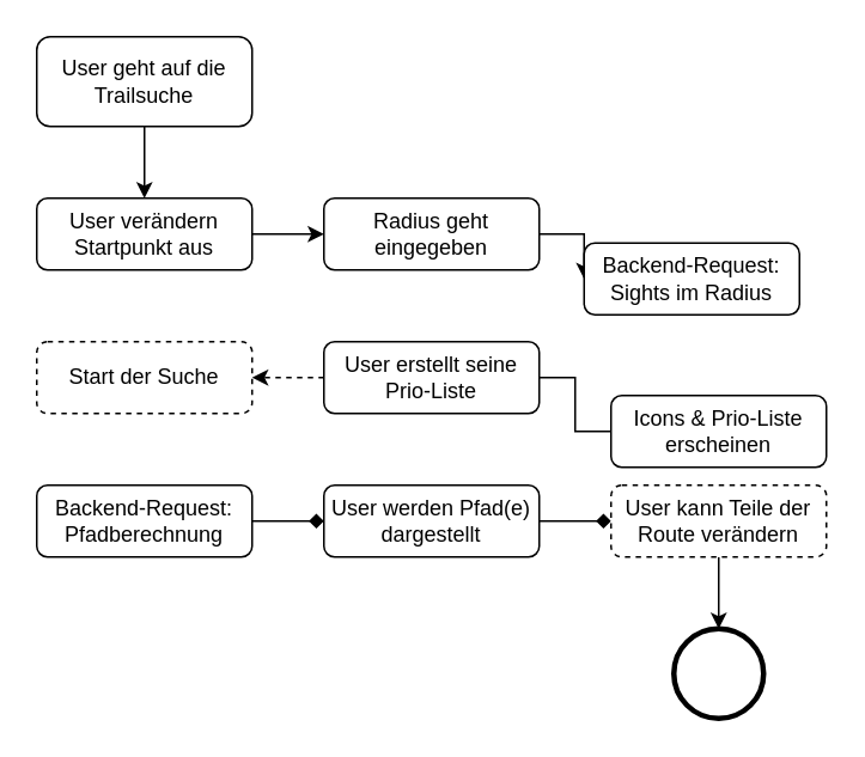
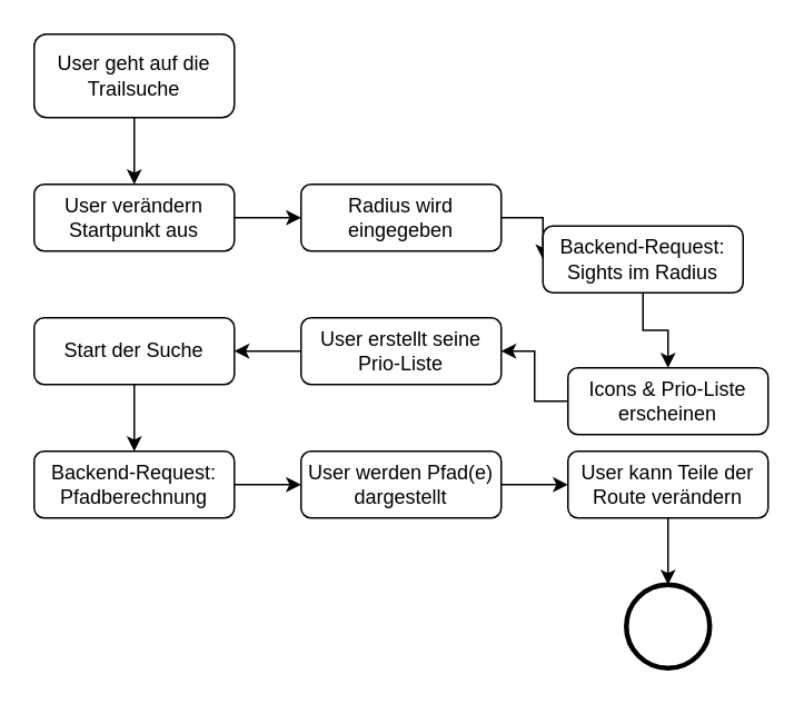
- <mxCell id="7" value="Radius geht eingegeben" style="rounded=1;whiteSpace=wrap;html=1;" vertex="1" parent="1"><mxGeometry x="180" y="110" width="120" height="40" as="geometry" /></mxCell>
+ <mxCell id="7" value="Radius wird eingegeben" style="rounded=1;whiteSpace=wrap;html=1;" vertex="1" parent="1"><mxGeometry x="180" y="110" width="120" height="40" as="geometry" /></mxCell>
+ <mxCell id="8" style="edgeStyle=orthogonalEdgeStyle;rounded=0;orthogonalLoop=1;jettySize=auto;html=1;exitX=0.5;exitY=1;exitDx=0;exitDy=0;entryX=0.5;entryY=0;entryDx=0;entryDy=0;" edge="1" parent="1" source="9" target="11"><mxGeometry relative="1" as="geometry" /></mxCell>
- <mxCell id="15" value="Start der Suche" style="rounded=1;whiteSpace=wrap;html=1;dashed=1;" vertex="1" parent="1"><mxGeometry x="20" y="190" width="120" height="40" as="geometry" /></mxCell>
+ <mxCell id="15" value="Start der Suche" style="rounded=1;whiteSpace=wrap;html=1;" vertex="1" parent="1"><mxGeometry x="20" y="190" width="120" height="40" as="geometry" /></mxCell>
- <mxCell id="12" style="edgeStyle=orthogonalEdgeStyle;rounded=0;orthogonalLoop=1;jettySize=auto;html=1;exitX=0;exitY=0.5;exitDx=0;exitDy=0;entryX=1;entryY=0.5;entryDx=0;entryDy=0;dashed=1;" edge="1" parent="1" source="13" target="15"><mxGeometry relative="1" as="geometry" /></mxCell>
+ <mxCell id="12" style="edgeStyle=orthogonalEdgeStyle;rounded=0;orthogonalLoop=1;jettySize=auto;html=1;exitX=0;exitY=0.5;exitDx=0;exitDy=0;entryX=1;entryY=0.5;entryDx=0;entryDy=0;" edge="1" parent="1" source="13" target="15"><mxGeometry relative="1" as="geometry" /></mxCell>
- <mxCell id="10" style="edgeStyle=orthogonalEdgeStyle;rounded=0;orthogonalLoop=1;jettySize=auto;html=1;exitX=0;exitY=0.5;exitDx=0;exitDy=0;entryX=1;entryY=0.5;entryDx=0;entryDy=0;endArrow=none;" edge="1" parent="1" source="11" target="13"><mxGeometry relative="1" as="geometry" /></mxCell>
+ <mxCell id="10" style="edgeStyle=orthogonalEdgeStyle;rounded=0;orthogonalLoop=1;jettySize=auto;html=1;exitX=0;exitY=0.5;exitDx=0;exitDy=0;entryX=1;entryY=0.5;entryDx=0;entryDy=0;" edge="1" parent="1" source="11" target="13"><mxGeometry relative="1" as="geometry" /></mxCell>
+ <mxCell id="14" style="edgeStyle=orthogonalEdgeStyle;rounded=0;orthogonalLoop=1;jettySize=auto;html=1;exitX=0.5;exitY=1;exitDx=0;exitDy=0;entryX=0.5;entryY=0;entryDx=0;entryDy=0;" edge="1" parent="1" source="15" target="17"><mxGeometry relative="1" as="geometry" /></mxCell>
- <mxCell id="16" style="edgeStyle=orthogonalEdgeStyle;rounded=0;orthogonalLoop=1;jettySize=auto;html=1;exitX=1;exitY=0.5;exitDx=0;exitDy=0;entryX=0;entryY=0.5;entryDx=0;entryDy=0;endArrow=diamond;" edge="1" parent="1" source="17" target="19"><mxGeometry relative="1" as="geometry" /></mxCell>
+ <mxCell id="16" style="edgeStyle=orthogonalEdgeStyle;rounded=0;orthogonalLoop=1;jettySize=auto;html=1;exitX=1;exitY=0.5;exitDx=0;exitDy=0;entryX=0;entryY=0.5;entryDx=0;entryDy=0;" edge="1" parent="1" source="17" target="19"><mxGeometry relative="1" as="geometry" /></mxCell>
- <mxCell id="18" style="edgeStyle=orthogonalEdgeStyle;rounded=0;orthogonalLoop=1;jettySize=auto;html=1;exitX=1;exitY=0.5;exitDx=0;exitDy=0;entryX=0;entryY=0.5;entryDx=0;entryDy=0;endArrow=diamond;" edge="1" parent="1" source="19" target="21"><mxGeometry relative="1" as="geometry" /></mxCell>
+ <mxCell id="18" style="edgeStyle=orthogonalEdgeStyle;rounded=0;orthogonalLoop=1;jettySize=auto;html=1;exitX=1;exitY=0.5;exitDx=0;exitDy=0;entryX=0;entryY=0.5;entryDx=0;entryDy=0;" edge="1" parent="1" source="19" target="21"><mxGeometry relative="1" as="geometry" /></mxCell>
- <mxCell id="21" value="User kann Teile der Route verändern" style="rounded=1;whiteSpace=wrap;html=1;dashed=1;" vertex="1" parent="1"><mxGeometry x="340" y="270" width="120" height="40" as="geometry" /></mxCell>
+ <mxCell id="21" value="User kann Teile der Route verändern" style="rounded=1;whiteSpace=wrap;html=1;dashed=0;" vertex="1" parent="1"><mxGeometry x="340" y="270" width="120" height="40" as="geometry" /></mxCell>
